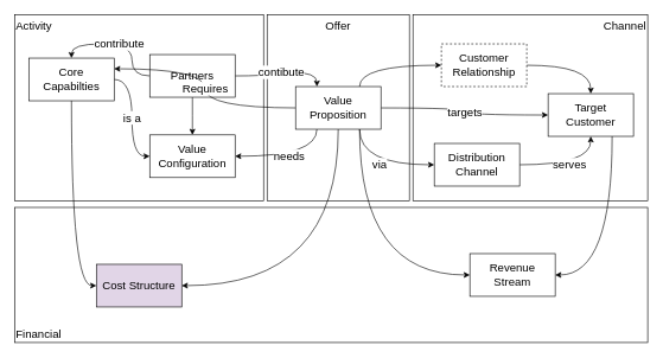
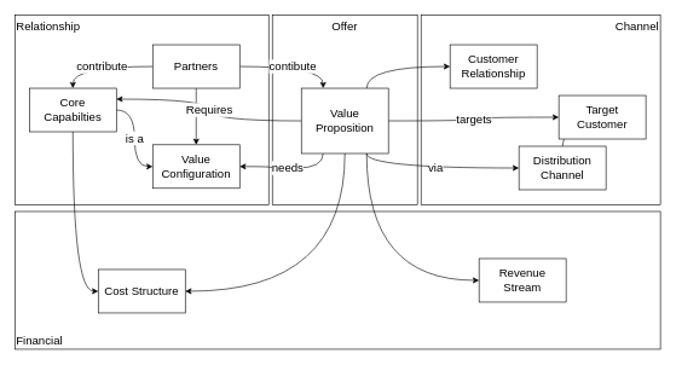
- <mxCell id="2" value="Activity" style="rounded=0;whiteSpace=wrap;html=1;fontSize=16;align=left;verticalAlign=top;" vertex="1" parent="1"><mxGeometry x="20" y="20" width="350" height="262" as="geometry" /></mxCell>
+ <mxCell id="2" value="Relationship" style="rounded=0;whiteSpace=wrap;html=1;fontSize=16;align=left;verticalAlign=top;" vertex="1" parent="1"><mxGeometry x="20" y="20" width="350" height="262" as="geometry" /></mxCell>
- <mxCell id="25" value="Customer Relationship" style="rounded=0;whiteSpace=wrap;html=1;fontSize=16;align=center;dashed=1;" vertex="1" parent="1"><mxGeometry x="620" y="61" width="120" height="60" as="geometry" /></mxCell>
+ <mxCell id="25" value="Customer Relationship" style="rounded=0;whiteSpace=wrap;html=1;fontSize=16;align=center;" vertex="1" parent="1"><mxGeometry x="620" y="61" width="120" height="60" as="geometry" /></mxCell>
- <mxCell id="24" style="edgeStyle=orthogonalEdgeStyle;curved=1;rounded=0;orthogonalLoop=1;jettySize=auto;html=1;entryX=0.5;entryY=0;entryDx=0;entryDy=0;fontSize=16;" edge="1" parent="1" source="25" target="29"><mxGeometry relative="1" as="geometry" /></mxCell>
- <mxCell id="12" value="Partners" style="rounded=0;whiteSpace=wrap;html=1;fontSize=16;align=center;" vertex="1" parent="1"><mxGeometry x="210" y="76" width="120" height="60" as="geometry" /></mxCell>
+ <mxCell id="12" value="Partners" style="rounded=0;whiteSpace=wrap;html=1;fontSize=16;align=center;" vertex="1" parent="1"><mxGeometry x="210" y="61" width="120" height="60" as="geometry" /></mxCell>
- <mxCell id="8" value="Core Capabilties" style="rounded=0;whiteSpace=wrap;html=1;fontSize=16;align=center;" vertex="1" parent="1"><mxGeometry x="40" y="81" width="120" height="60" as="geometry" /></mxCell>
+ <mxCell id="8" value="Core Capabilties" style="rounded=0;whiteSpace=wrap;html=1;fontSize=16;align=center;" vertex="1" parent="1"><mxGeometry x="40" y="121" width="120" height="60" as="geometry" /></mxCell>
- <mxCell id="23" value="Value Proposition" style="rounded=0;whiteSpace=wrap;html=1;fontSize=16;align=center;" vertex="1" parent="1"><mxGeometry x="415" y="121" width="120" height="60" as="geometry" /></mxCell>
+ <mxCell id="23" value="Value Proposition" style="rounded=0;whiteSpace=wrap;html=1;fontSize=16;align=center;" vertex="1" parent="1"><mxGeometry x="415" y="121" width="120" height="90" as="geometry" /></mxCell>
- <mxCell id="13" value="Value Configuration" style="rounded=0;whiteSpace=wrap;html=1;fontSize=16;align=center;" vertex="1" parent="1"><mxGeometry x="210" y="189" width="120" height="60" as="geometry" /></mxCell>
+ <mxCell id="13" value="Value Configuration" style="rounded=0;whiteSpace=wrap;html=1;fontSize=16;align=center;" vertex="1" parent="1"><mxGeometry x="210" y="199" width="120" height="60" as="geometry" /></mxCell>
- <mxCell id="27" value="Distribution Channel" style="rounded=0;whiteSpace=wrap;html=1;fontSize=16;align=center;" vertex="1" parent="1"><mxGeometry x="610" y="201" width="120" height="60" as="geometry" /></mxCell>
+ <mxCell id="27" value="Distribution Channel" style="rounded=0;whiteSpace=wrap;html=1;fontSize=16;align=center;" vertex="1" parent="1"><mxGeometry x="715" y="201" width="120" height="60" as="geometry" /></mxCell>
- <mxCell id="28" style="edgeStyle=orthogonalEdgeStyle;curved=1;rounded=0;orthogonalLoop=1;jettySize=auto;html=1;fontSize=16;exitX=0.75;exitY=1;exitDx=0;exitDy=0;entryX=1;entryY=0.5;entryDx=0;entryDy=0;" edge="1" parent="1" source="29" target="15"><mxGeometry relative="1" as="geometry" /></mxCell>
- <mxCell id="14" value="Cost Structure" style="rounded=0;whiteSpace=wrap;html=1;fontSize=16;align=center;fillColor=#e1d5e7;" vertex="1" parent="1"><mxGeometry x="135" y="371" width="120" height="60" as="geometry" /></mxCell>
+ <mxCell id="14" value="Cost Structure" style="rounded=0;whiteSpace=wrap;html=1;fontSize=16;align=center;" vertex="1" parent="1"><mxGeometry x="135" y="371" width="120" height="60" as="geometry" /></mxCell>
